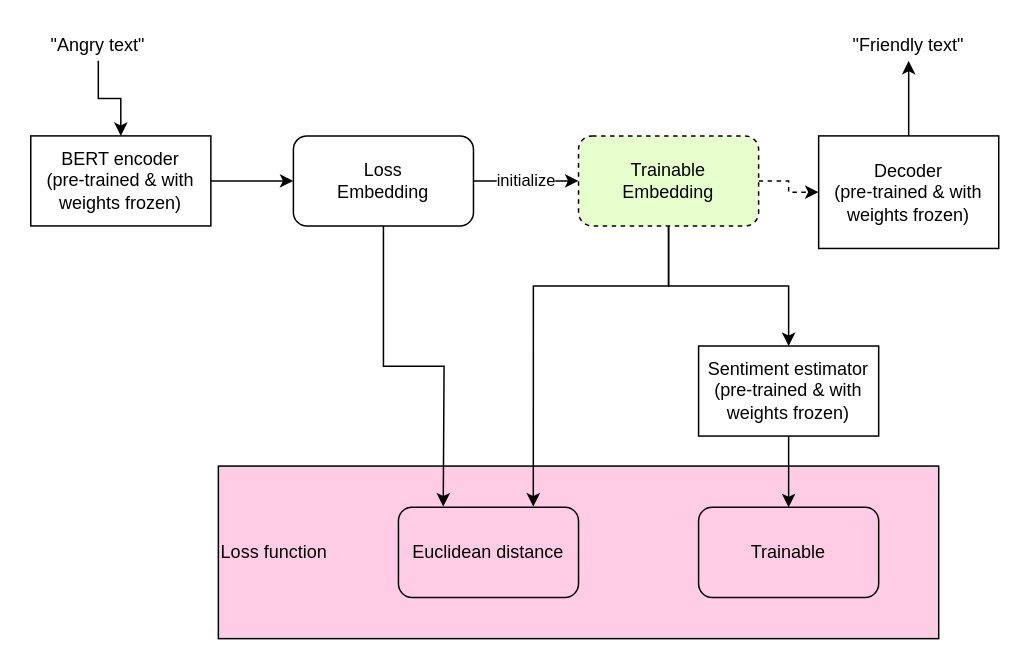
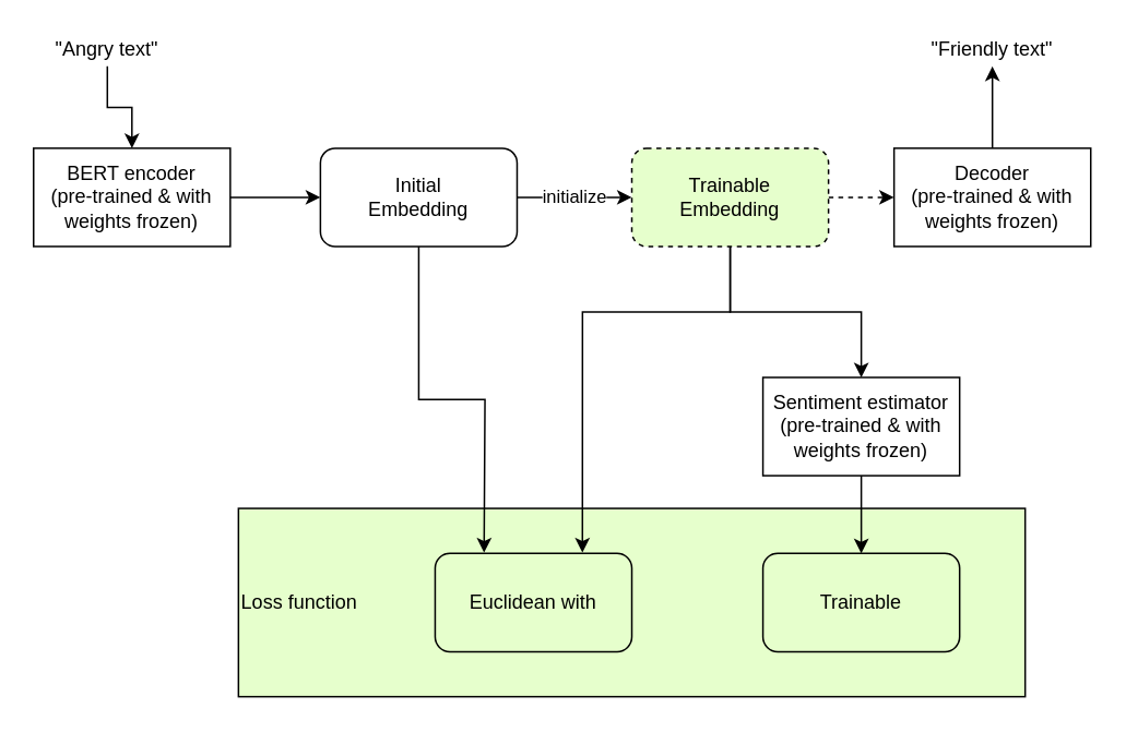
- <mxCell id="7" value="Loss&lt;br&gt;Embedding" style="rounded=1;whiteSpace=wrap;html=1;strokeColor=#000000;fillColor=none;" vertex="1" parent="1"><mxGeometry x="195" y="90" width="120" height="60" as="geometry" /></mxCell>
+ <mxCell id="7" value="Initial&lt;br&gt;Embedding" style="rounded=1;whiteSpace=wrap;html=1;strokeColor=#000000;fillColor=none;" vertex="1" parent="1"><mxGeometry x="195" y="90" width="120" height="60" as="geometry" /></mxCell>
- <mxCell id="11" value="Decoder&lt;br&gt;(pre-trained &amp;amp; with weights frozen)" style="rounded=0;whiteSpace=wrap;html=1;strokeColor=#000000;fillColor=none;" vertex="1" parent="1"><mxGeometry x="545" y="90" width="120" height="75" as="geometry" /></mxCell>
+ <mxCell id="11" value="Decoder&lt;br&gt;(pre-trained &amp;amp; with weights frozen)" style="rounded=0;whiteSpace=wrap;html=1;strokeColor=#000000;fillColor=none;" vertex="1" parent="1"><mxGeometry x="545" y="90" width="120" height="60" as="geometry" /></mxCell>
- <mxCell id="2" value="Loss function" style="rounded=0;whiteSpace=wrap;html=1;strokeColor=#000000;fillColor=#FFCCE6;align=left;" vertex="1" parent="1"><mxGeometry x="145" y="310" width="480" height="115" as="geometry" /></mxCell>
+ <mxCell id="2" value="Loss function" style="rounded=0;whiteSpace=wrap;html=1;strokeColor=#000000;fillColor=#e6ffcc;align=left;" vertex="1" parent="1"><mxGeometry x="145" y="310" width="480" height="115" as="geometry" /></mxCell>
- <mxCell id="19" value="Euclidean distance" style="rounded=1;whiteSpace=wrap;html=1;strokeColor=#000000;fillColor=none;" vertex="1" parent="1"><mxGeometry x="265" y="337.5" width="120" height="60" as="geometry" /></mxCell>
+ <mxCell id="19" value="Euclidean with" style="rounded=1;whiteSpace=wrap;html=1;strokeColor=#000000;fillColor=none;" vertex="1" parent="1"><mxGeometry x="265" y="337.5" width="120" height="60" as="geometry" /></mxCell>
